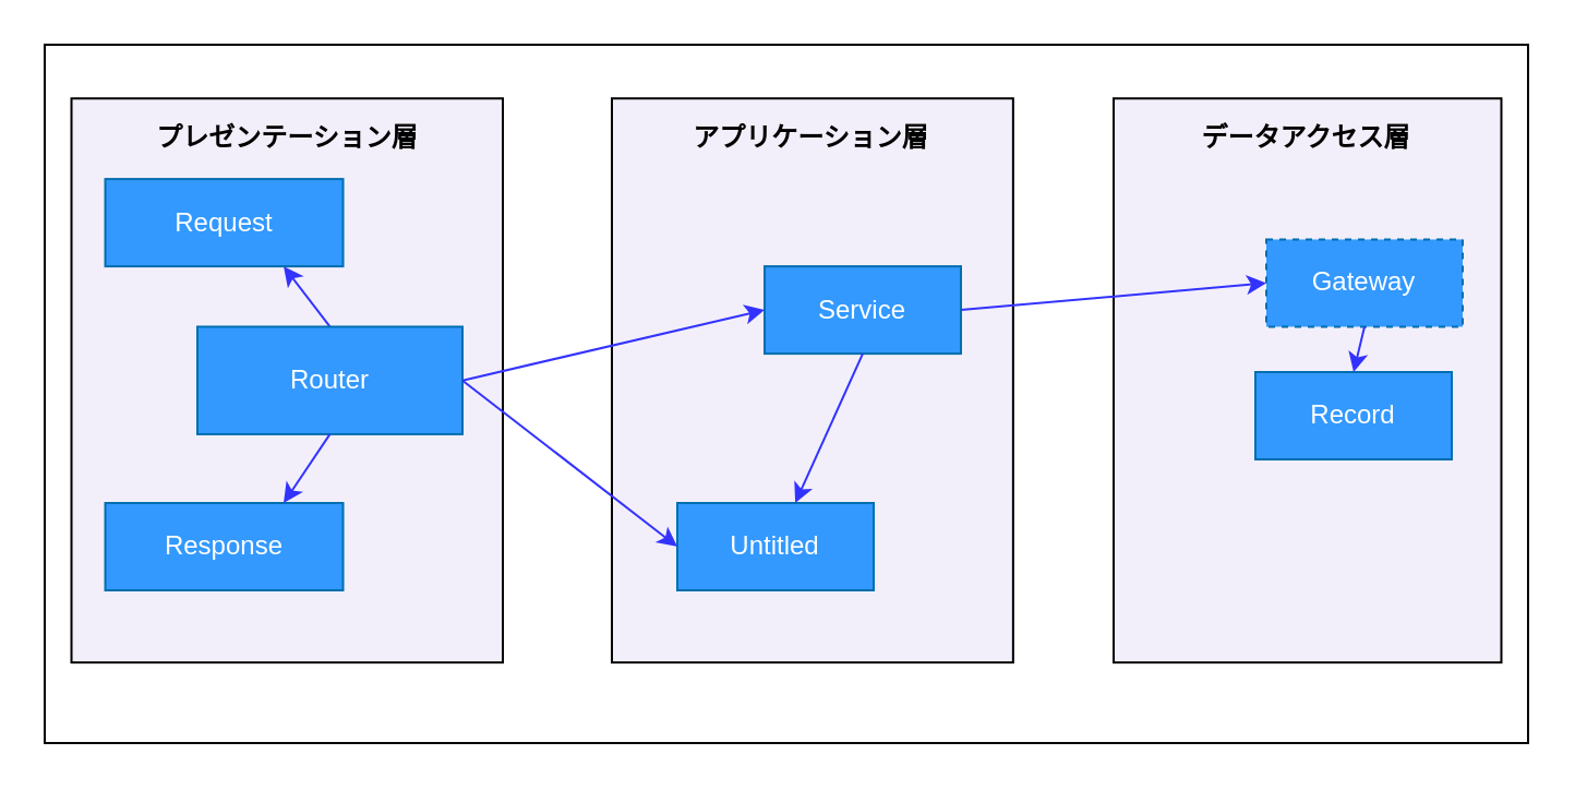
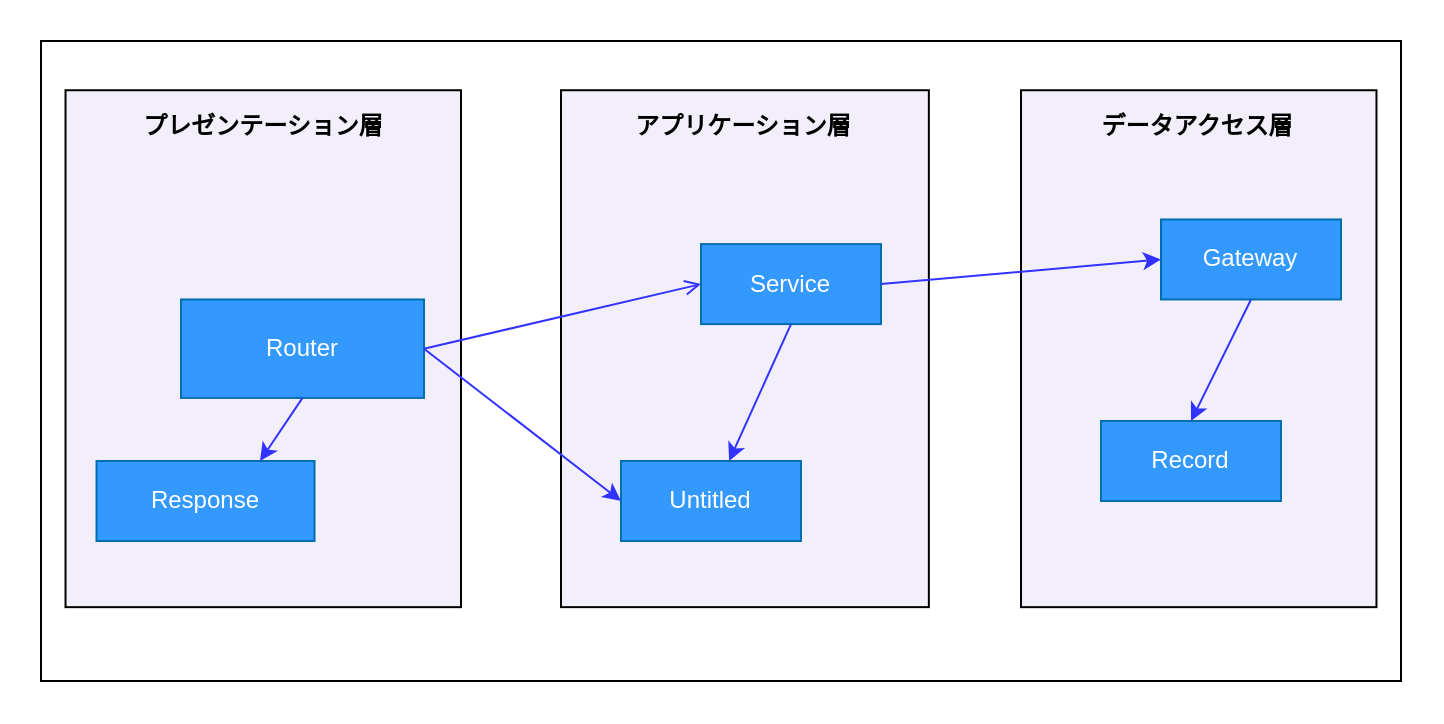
- <mxCell id="19" value="Request" style="rounded=0;whiteSpace=wrap;html=1;fillColor=#3399FF;fontColor=#ffffff;strokeColor=#006EAF;" vertex="1" parent="2"><mxGeometry x="27.76" y="61.55" width="109" height="40" as="geometry" /></mxCell>
- <mxCell id="20" value="Gateway" style="rounded=0;whiteSpace=wrap;html=1;fillColor=#3399FF;fontColor=#FFFFFF;strokeColor=#006EAF;dashed=1;" parent="2" vertex="1"><mxGeometry x="560" y="89.23" width="90" height="40" as="geometry" /></mxCell>
+ <mxCell id="20" value="Gateway" style="rounded=0;whiteSpace=wrap;html=1;fillColor=#3399FF;fontColor=#FFFFFF;strokeColor=#006EAF;" parent="2" vertex="1"><mxGeometry x="560" y="89.23" width="90" height="40" as="geometry" /></mxCell>
- <mxCell id="10" style="edgeStyle=none;html=1;exitX=0.5;exitY=0;exitDx=0;exitDy=0;entryX=0.75;entryY=1;entryDx=0;entryDy=0;fontColor=#FFFFFF;strokeColor=#3333FF;" edge="1" parent="2" source="11" target="19"><mxGeometry relative="1" as="geometry" /></mxCell>
- <mxCell id="18" style="edgeStyle=none;html=1;exitX=1;exitY=0.5;exitDx=0;exitDy=0;entryX=0;entryY=0.5;entryDx=0;entryDy=0;strokeColor=#3333FF;" parent="2" source="11" target="16" edge="1"><mxGeometry relative="1" as="geometry" /></mxCell>
+ <mxCell id="18" style="edgeStyle=none;html=1;exitX=1;exitY=0.5;exitDx=0;exitDy=0;entryX=0;entryY=0.5;entryDx=0;entryDy=0;strokeColor=#3333FF;endArrow=open;" parent="2" source="11" target="16" edge="1"><mxGeometry relative="1" as="geometry" /></mxCell>
- <mxCell id="22" value="Record" style="rounded=0;whiteSpace=wrap;html=1;fillColor=#3399FF;fontColor=#FFFFFF;strokeColor=#006EAF;" parent="2" vertex="1"><mxGeometry x="555" y="150" width="90" height="40" as="geometry" /></mxCell>
+ <mxCell id="22" value="Record" style="rounded=0;whiteSpace=wrap;html=1;fillColor=#3399FF;fontColor=#FFFFFF;strokeColor=#006EAF;" parent="2" vertex="1"><mxGeometry x="530" y="190" width="90" height="40" as="geometry" /></mxCell>
